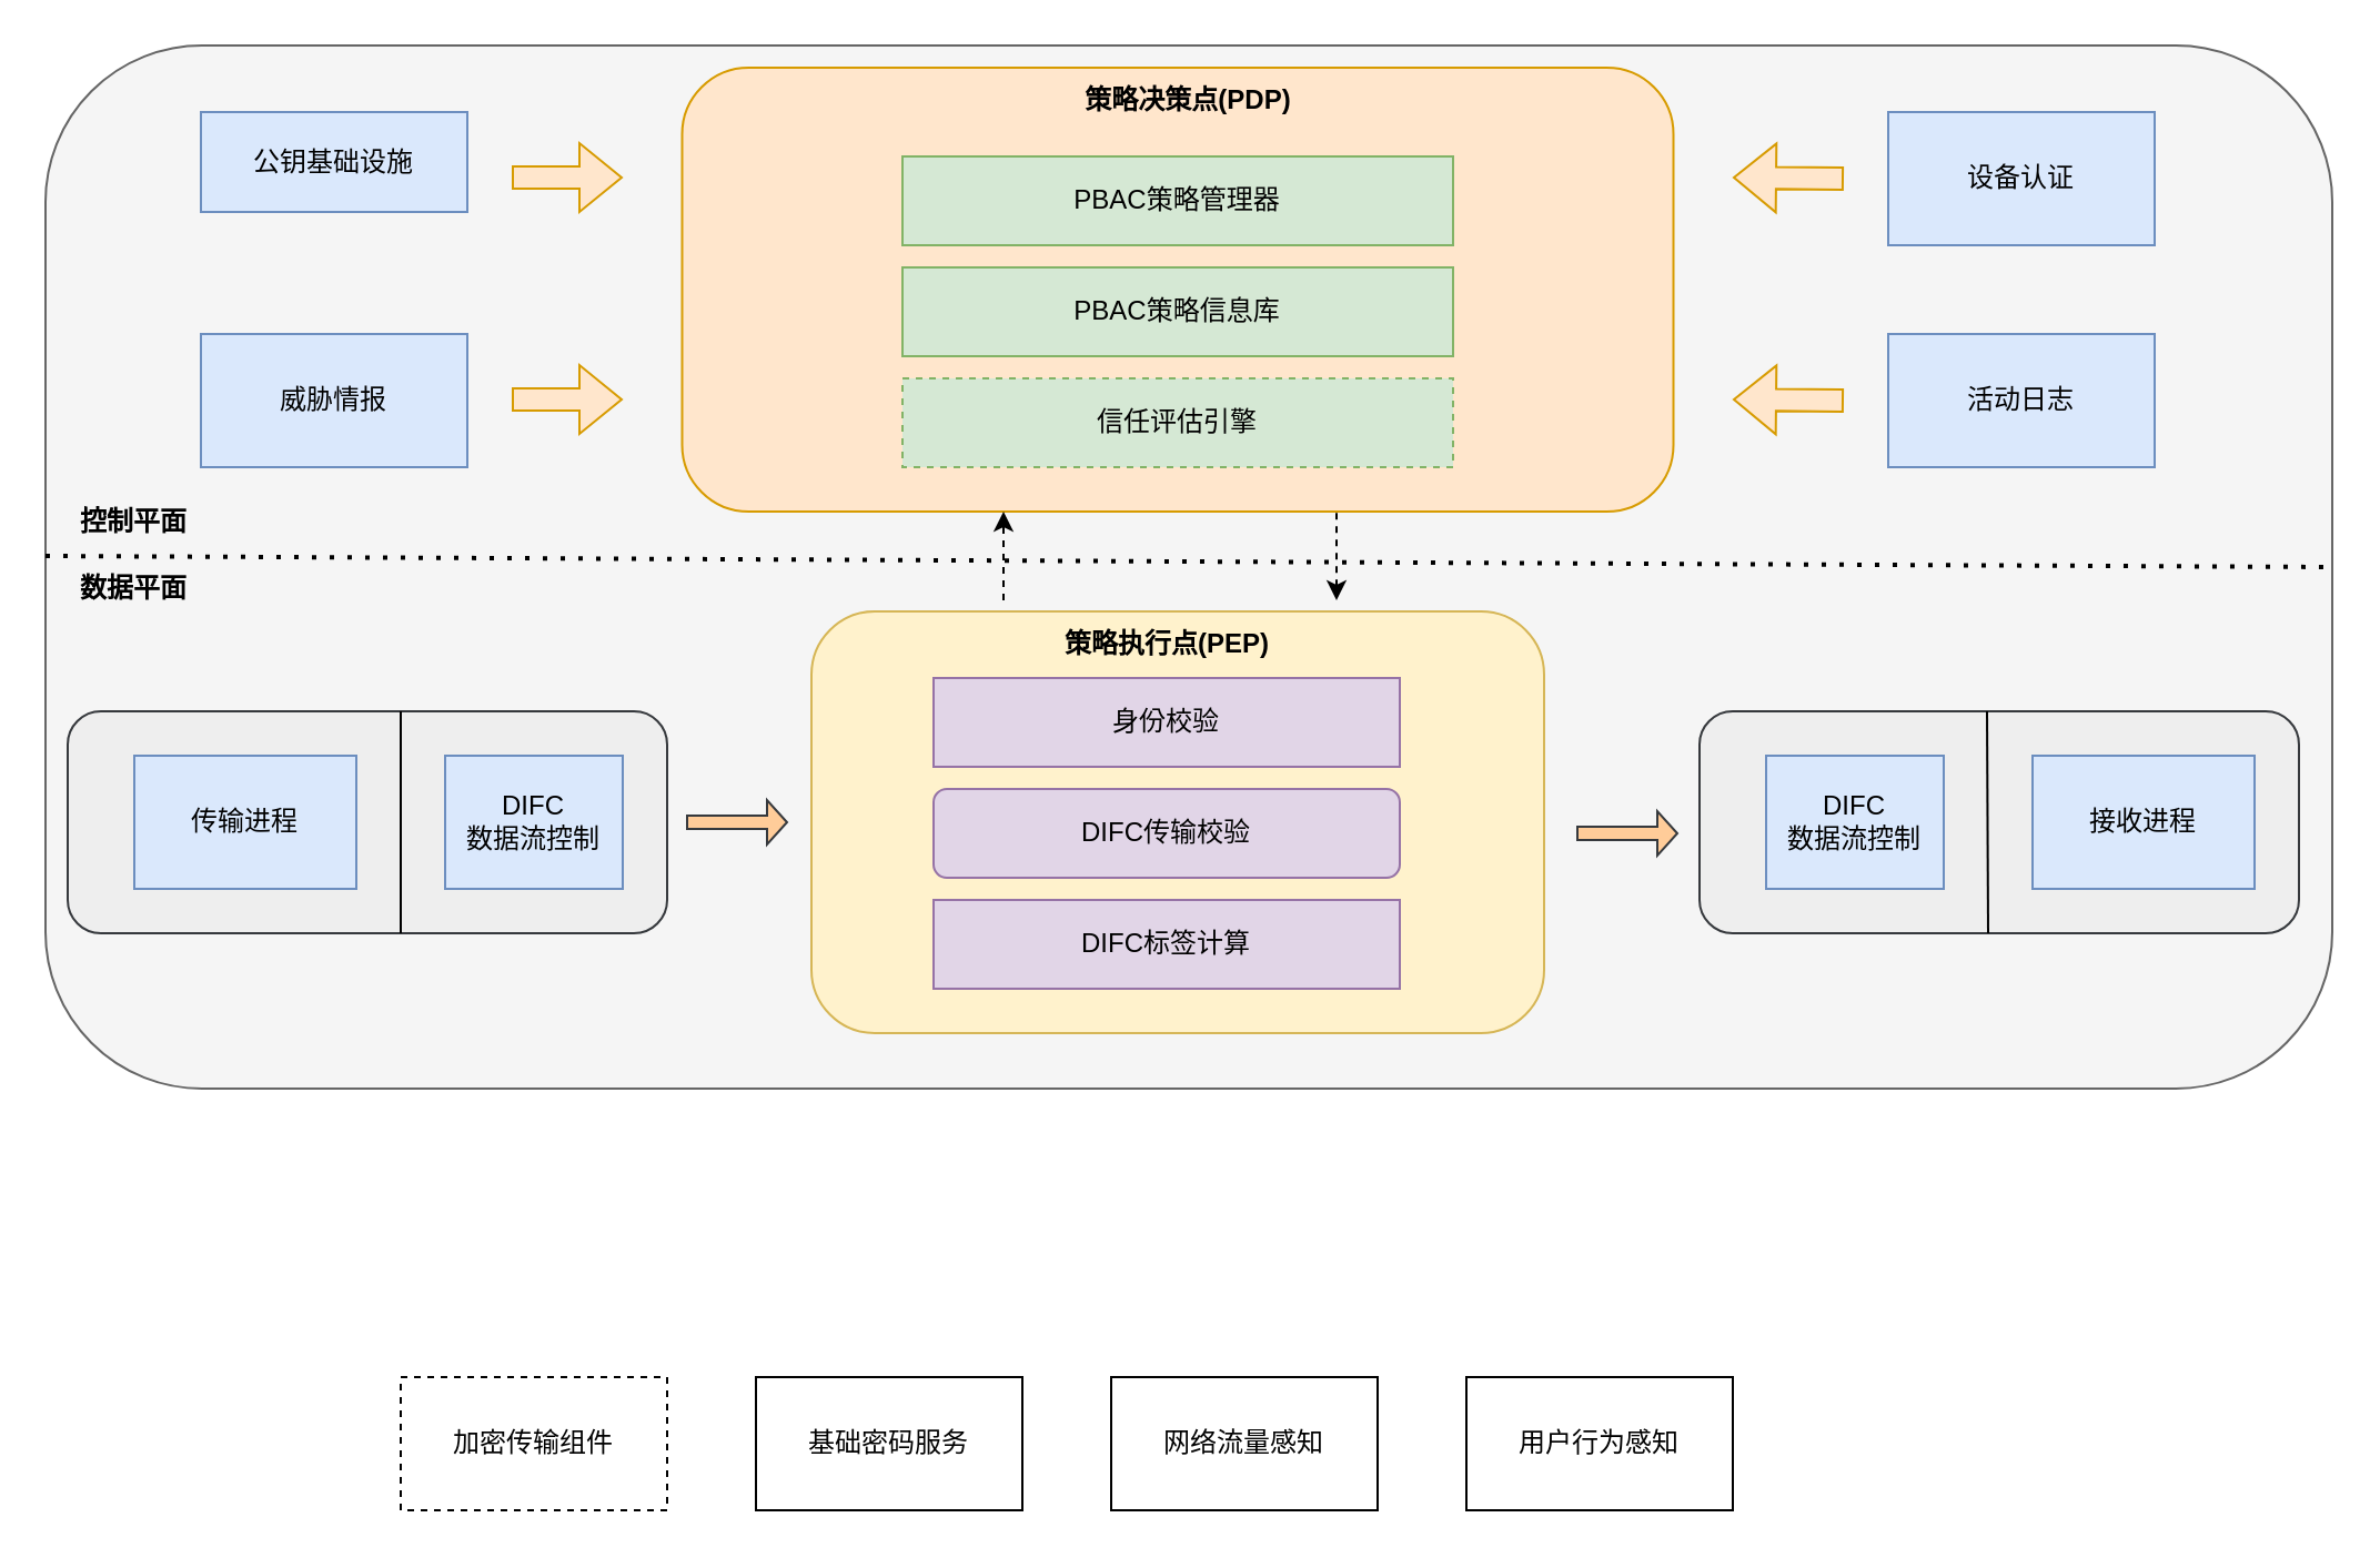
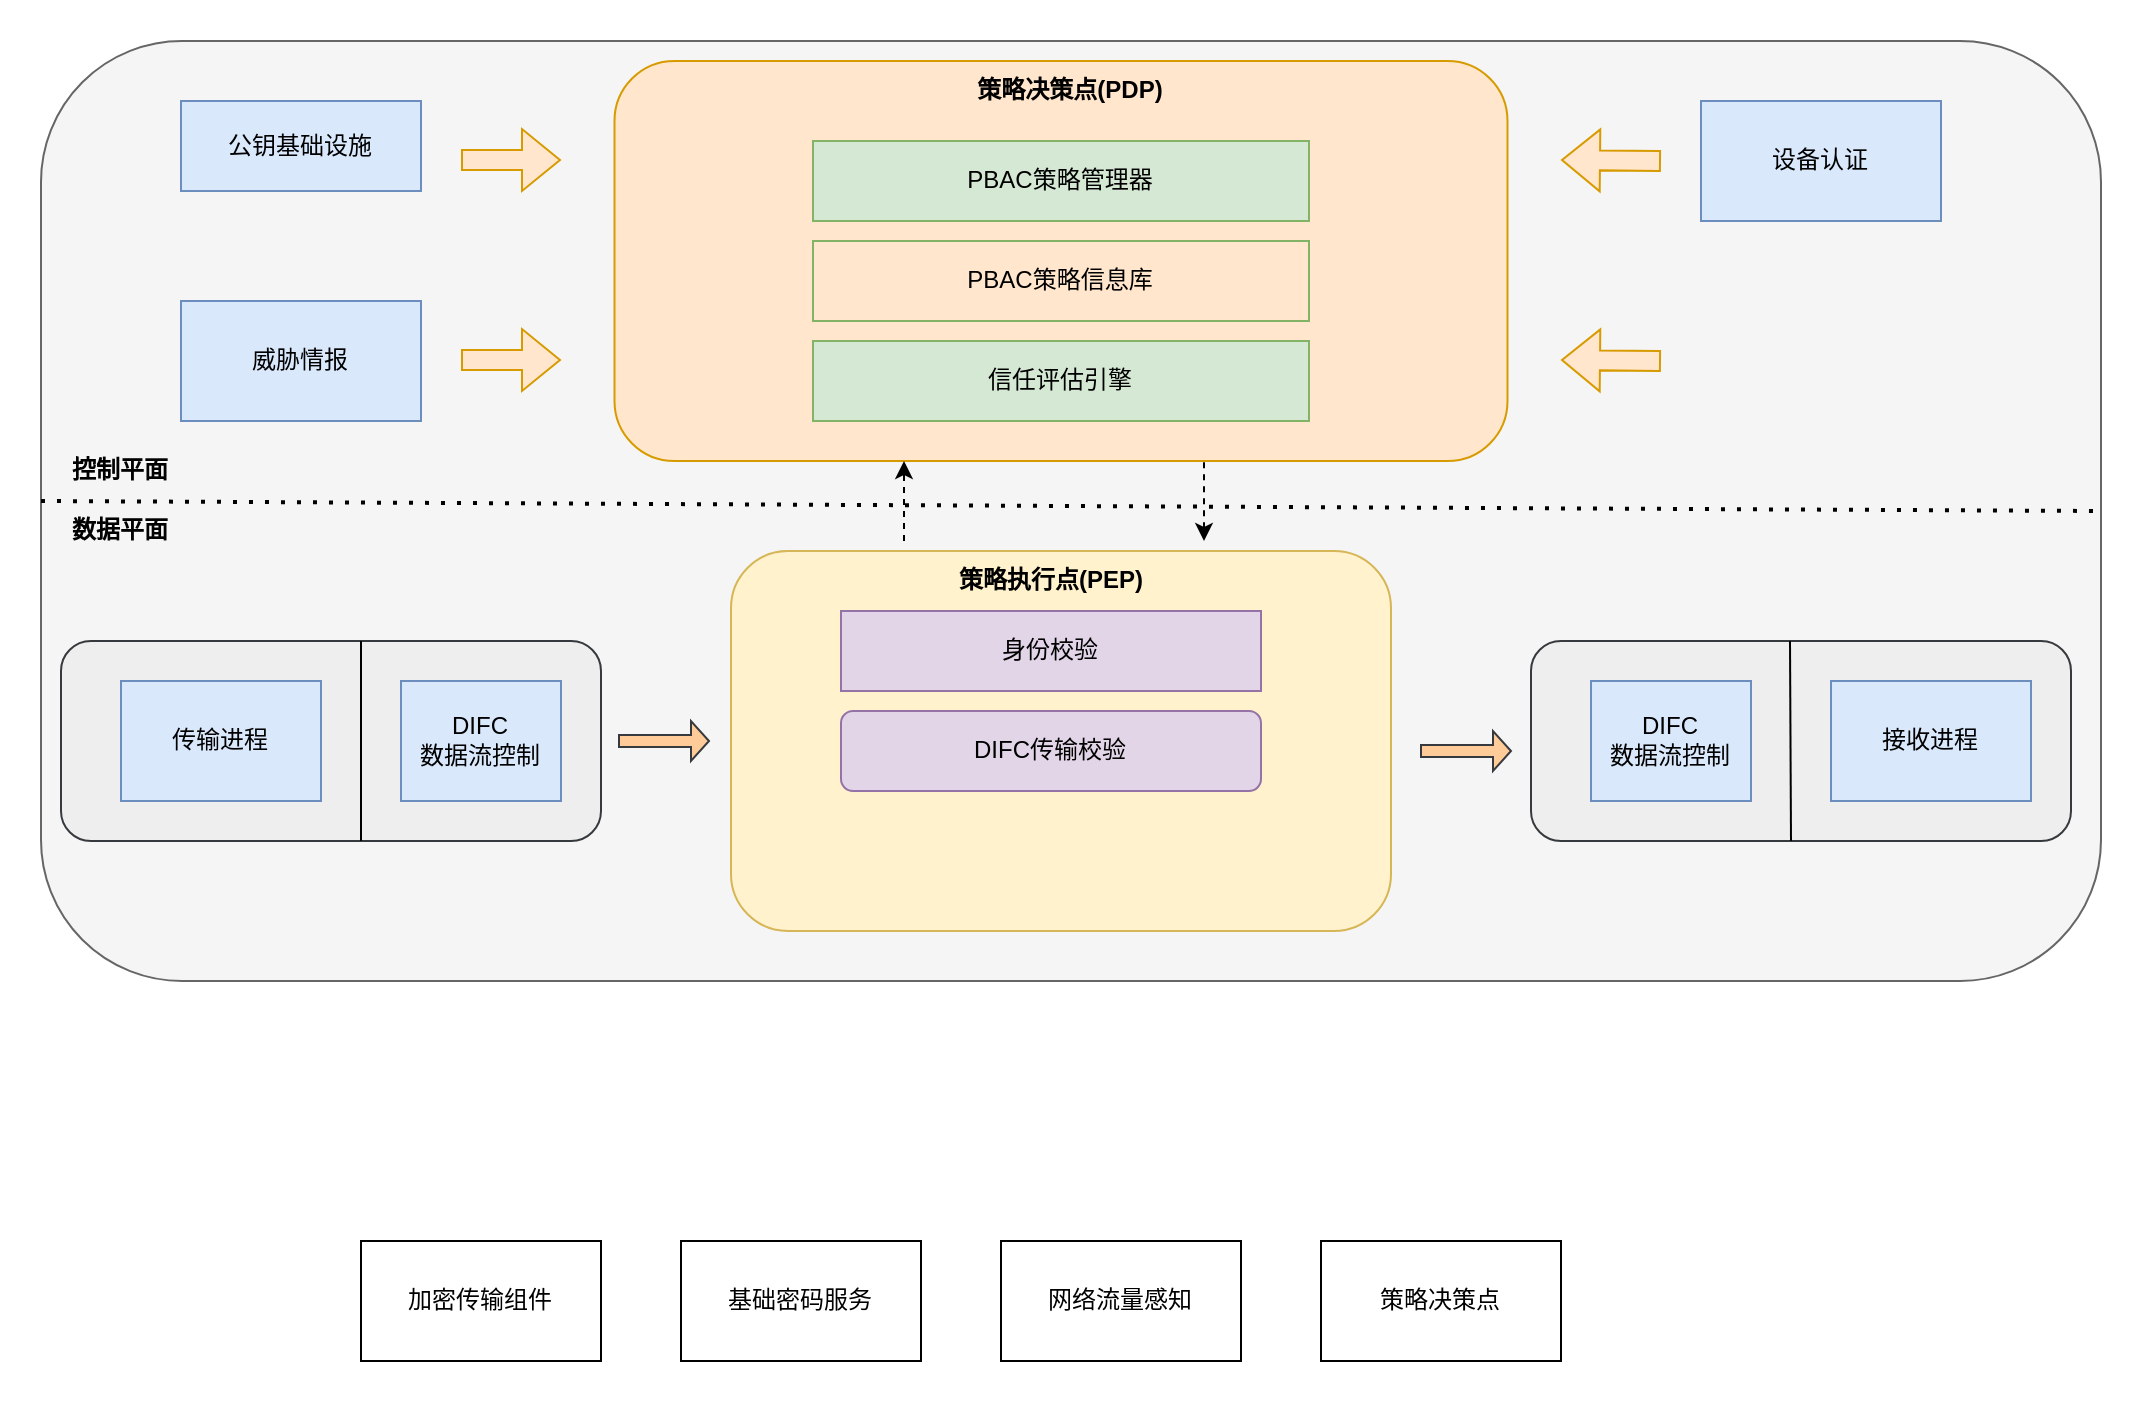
- <mxCell id="16" value="PBAC策略信息库" style="rounded=0;whiteSpace=wrap;html=1;fillColor=#d5e8d4;strokeColor=#82b366;" parent="1" vertex="1"><mxGeometry x="406" y="120" width="248" height="40" as="geometry" /></mxCell>
+ <mxCell id="16" value="PBAC策略信息库" style="rounded=0;whiteSpace=wrap;html=1;fillColor=#ffe6cc;strokeColor=#82b366;" parent="1" vertex="1"><mxGeometry x="406" y="120" width="248" height="40" as="geometry" /></mxCell>
- <mxCell id="22" value="活动日志" style="rounded=0;whiteSpace=wrap;html=1;fillColor=#dae8fc;strokeColor=#6c8ebf;" parent="1" vertex="1"><mxGeometry x="850" y="150" width="120" height="60" as="geometry" /></mxCell>
- <mxCell id="17" value="信任评估引擎" style="rounded=0;whiteSpace=wrap;html=1;fillColor=#d5e8d4;strokeColor=#82b366;dashed=1;" parent="1" vertex="1"><mxGeometry x="406" y="170" width="248" height="40" as="geometry" /></mxCell>
+ <mxCell id="17" value="信任评估引擎" style="rounded=0;whiteSpace=wrap;html=1;fillColor=#d5e8d4;strokeColor=#82b366;" parent="1" vertex="1"><mxGeometry x="406" y="170" width="248" height="40" as="geometry" /></mxCell>
- <mxCell id="7" value="DIFC标签计算" style="rounded=0;whiteSpace=wrap;html=1;fillColor=#e1d5e7;strokeColor=#9673a6;" parent="1" vertex="1"><mxGeometry x="420" y="405" width="210" height="40" as="geometry" /></mxCell>
- <mxCell id="36" value="加密传输组件" style="rounded=0;whiteSpace=wrap;html=1;dashed=1;" vertex="1" parent="1"><mxGeometry x="180" y="620" width="120" height="60" as="geometry" /></mxCell>
+ <mxCell id="36" value="加密传输组件" style="rounded=0;whiteSpace=wrap;html=1;" vertex="1" parent="1"><mxGeometry x="180" y="620" width="120" height="60" as="geometry" /></mxCell>
- <mxCell id="39" value="用户行为感知" style="rounded=0;whiteSpace=wrap;html=1;" vertex="1" parent="1"><mxGeometry x="660" y="620" width="120" height="60" as="geometry" /></mxCell>
+ <mxCell id="39" value="策略决策点" style="rounded=0;whiteSpace=wrap;html=1;" vertex="1" parent="1"><mxGeometry x="660" y="620" width="120" height="60" as="geometry" /></mxCell>
